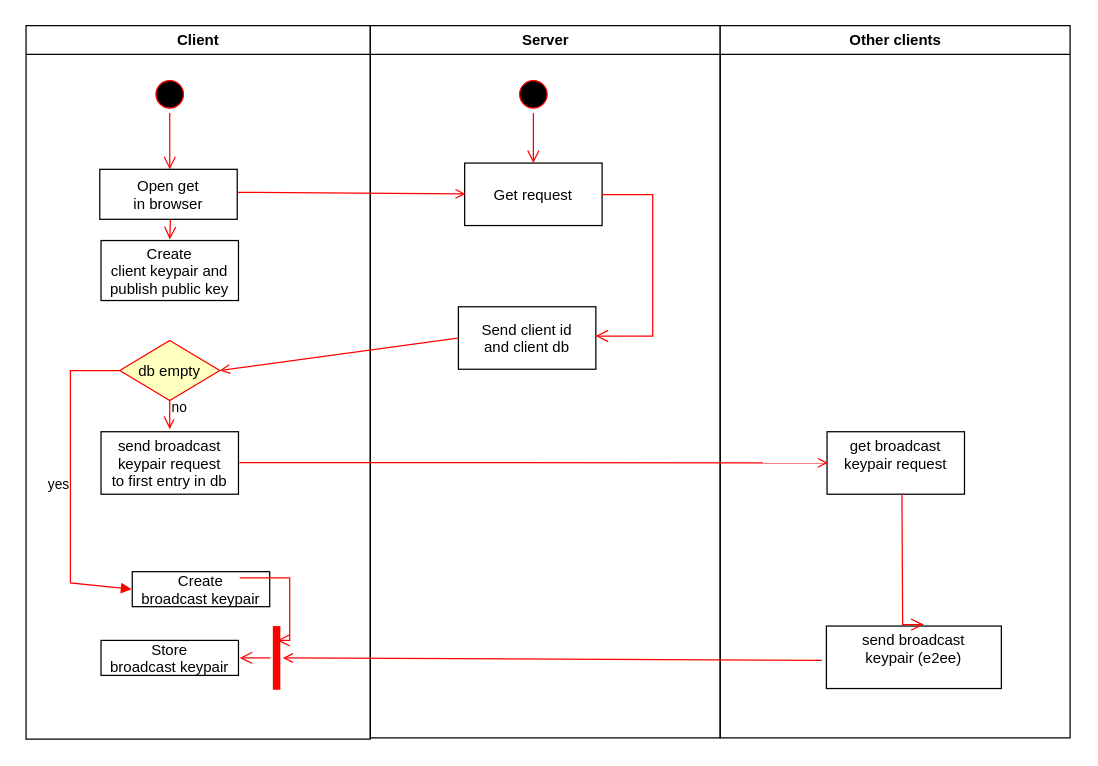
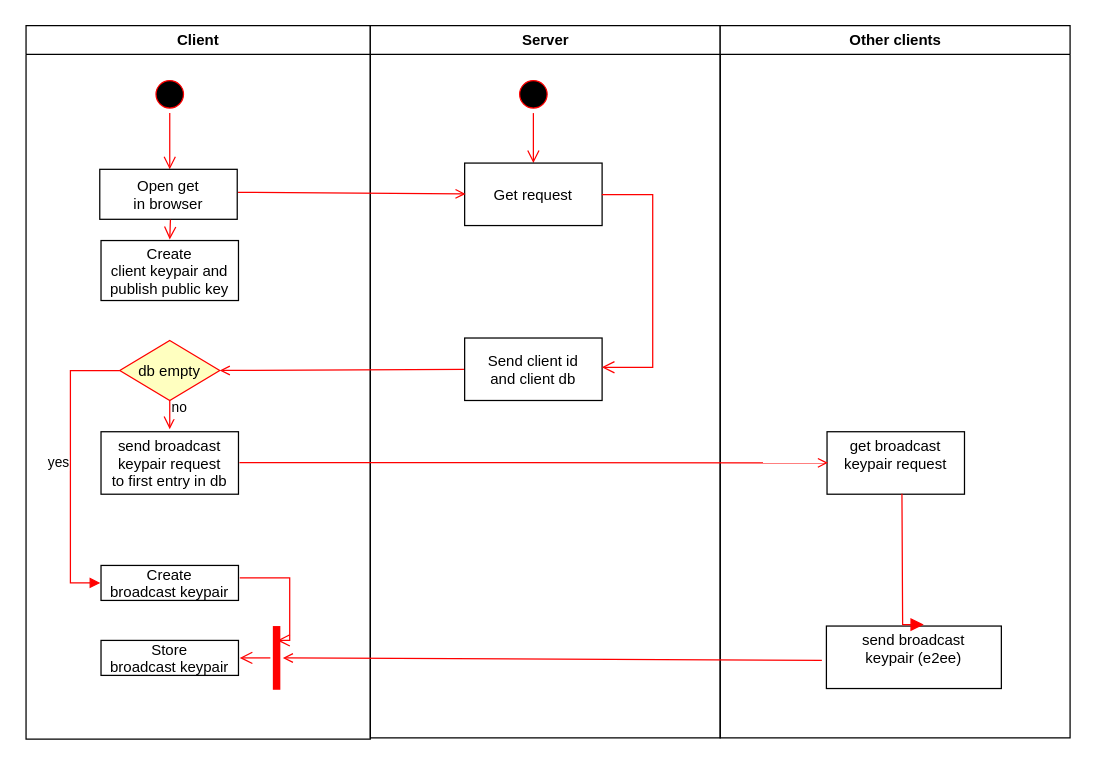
- <mxCell id="21" value="Send client id &#10;and client db" style="" parent="17" vertex="1"><mxGeometry x="70.5" y="225" width="110" height="50" as="geometry" /></mxCell>
+ <mxCell id="21" value="Send client id &#10;and client db" style="" parent="17" vertex="1"><mxGeometry x="75.5" y="250" width="110" height="50" as="geometry" /></mxCell>
- <mxCell id="11" value="Create &#10;broadcast keypair" style="" vertex="1" parent="2"><mxGeometry x="85" y="437" width="110" height="28" as="geometry" /></mxCell>
+ <mxCell id="11" value="Create &#10;broadcast keypair" style="" vertex="1" parent="2"><mxGeometry x="60" y="432" width="110" height="28" as="geometry" /></mxCell>
- <mxCell id="26" value="" style="edgeStyle=elbowEdgeStyle;elbow=horizontal;verticalAlign=bottom;endArrow=open;endSize=8;strokeColor=#FF0000;endFill=1;rounded=0;exitX=0.545;exitY=0.993;exitDx=0;exitDy=0;exitPerimeter=0;entryX=0.556;entryY=-0.023;entryDx=0;entryDy=0;entryPerimeter=0;" edge="1" parent="23" source="24" target="25"><mxGeometry x="-779.5" y="-116" as="geometry"><mxPoint x="-430" y="192" as="targetPoint" /><mxPoint x="-429.96" y="165.4" as="sourcePoint" /><Array as="points"><mxPoint x="146" y="422" /></Array></mxGeometry></mxCell>
+ <mxCell id="26" value="" style="edgeStyle=elbowEdgeStyle;elbow=horizontal;verticalAlign=bottom;endArrow=block;endSize=8;strokeColor=#FF0000;endFill=1;rounded=0;exitX=0.545;exitY=0.993;exitDx=0;exitDy=0;exitPerimeter=0;entryX=0.556;entryY=-0.023;entryDx=0;entryDy=0;entryPerimeter=0;" edge="1" parent="23" source="24" target="25"><mxGeometry x="-779.5" y="-116" as="geometry"><mxPoint x="-430" y="192" as="targetPoint" /><mxPoint x="-429.96" y="165.4" as="sourcePoint" /><Array as="points"><mxPoint x="146" y="422" /></Array></mxGeometry></mxCell>
